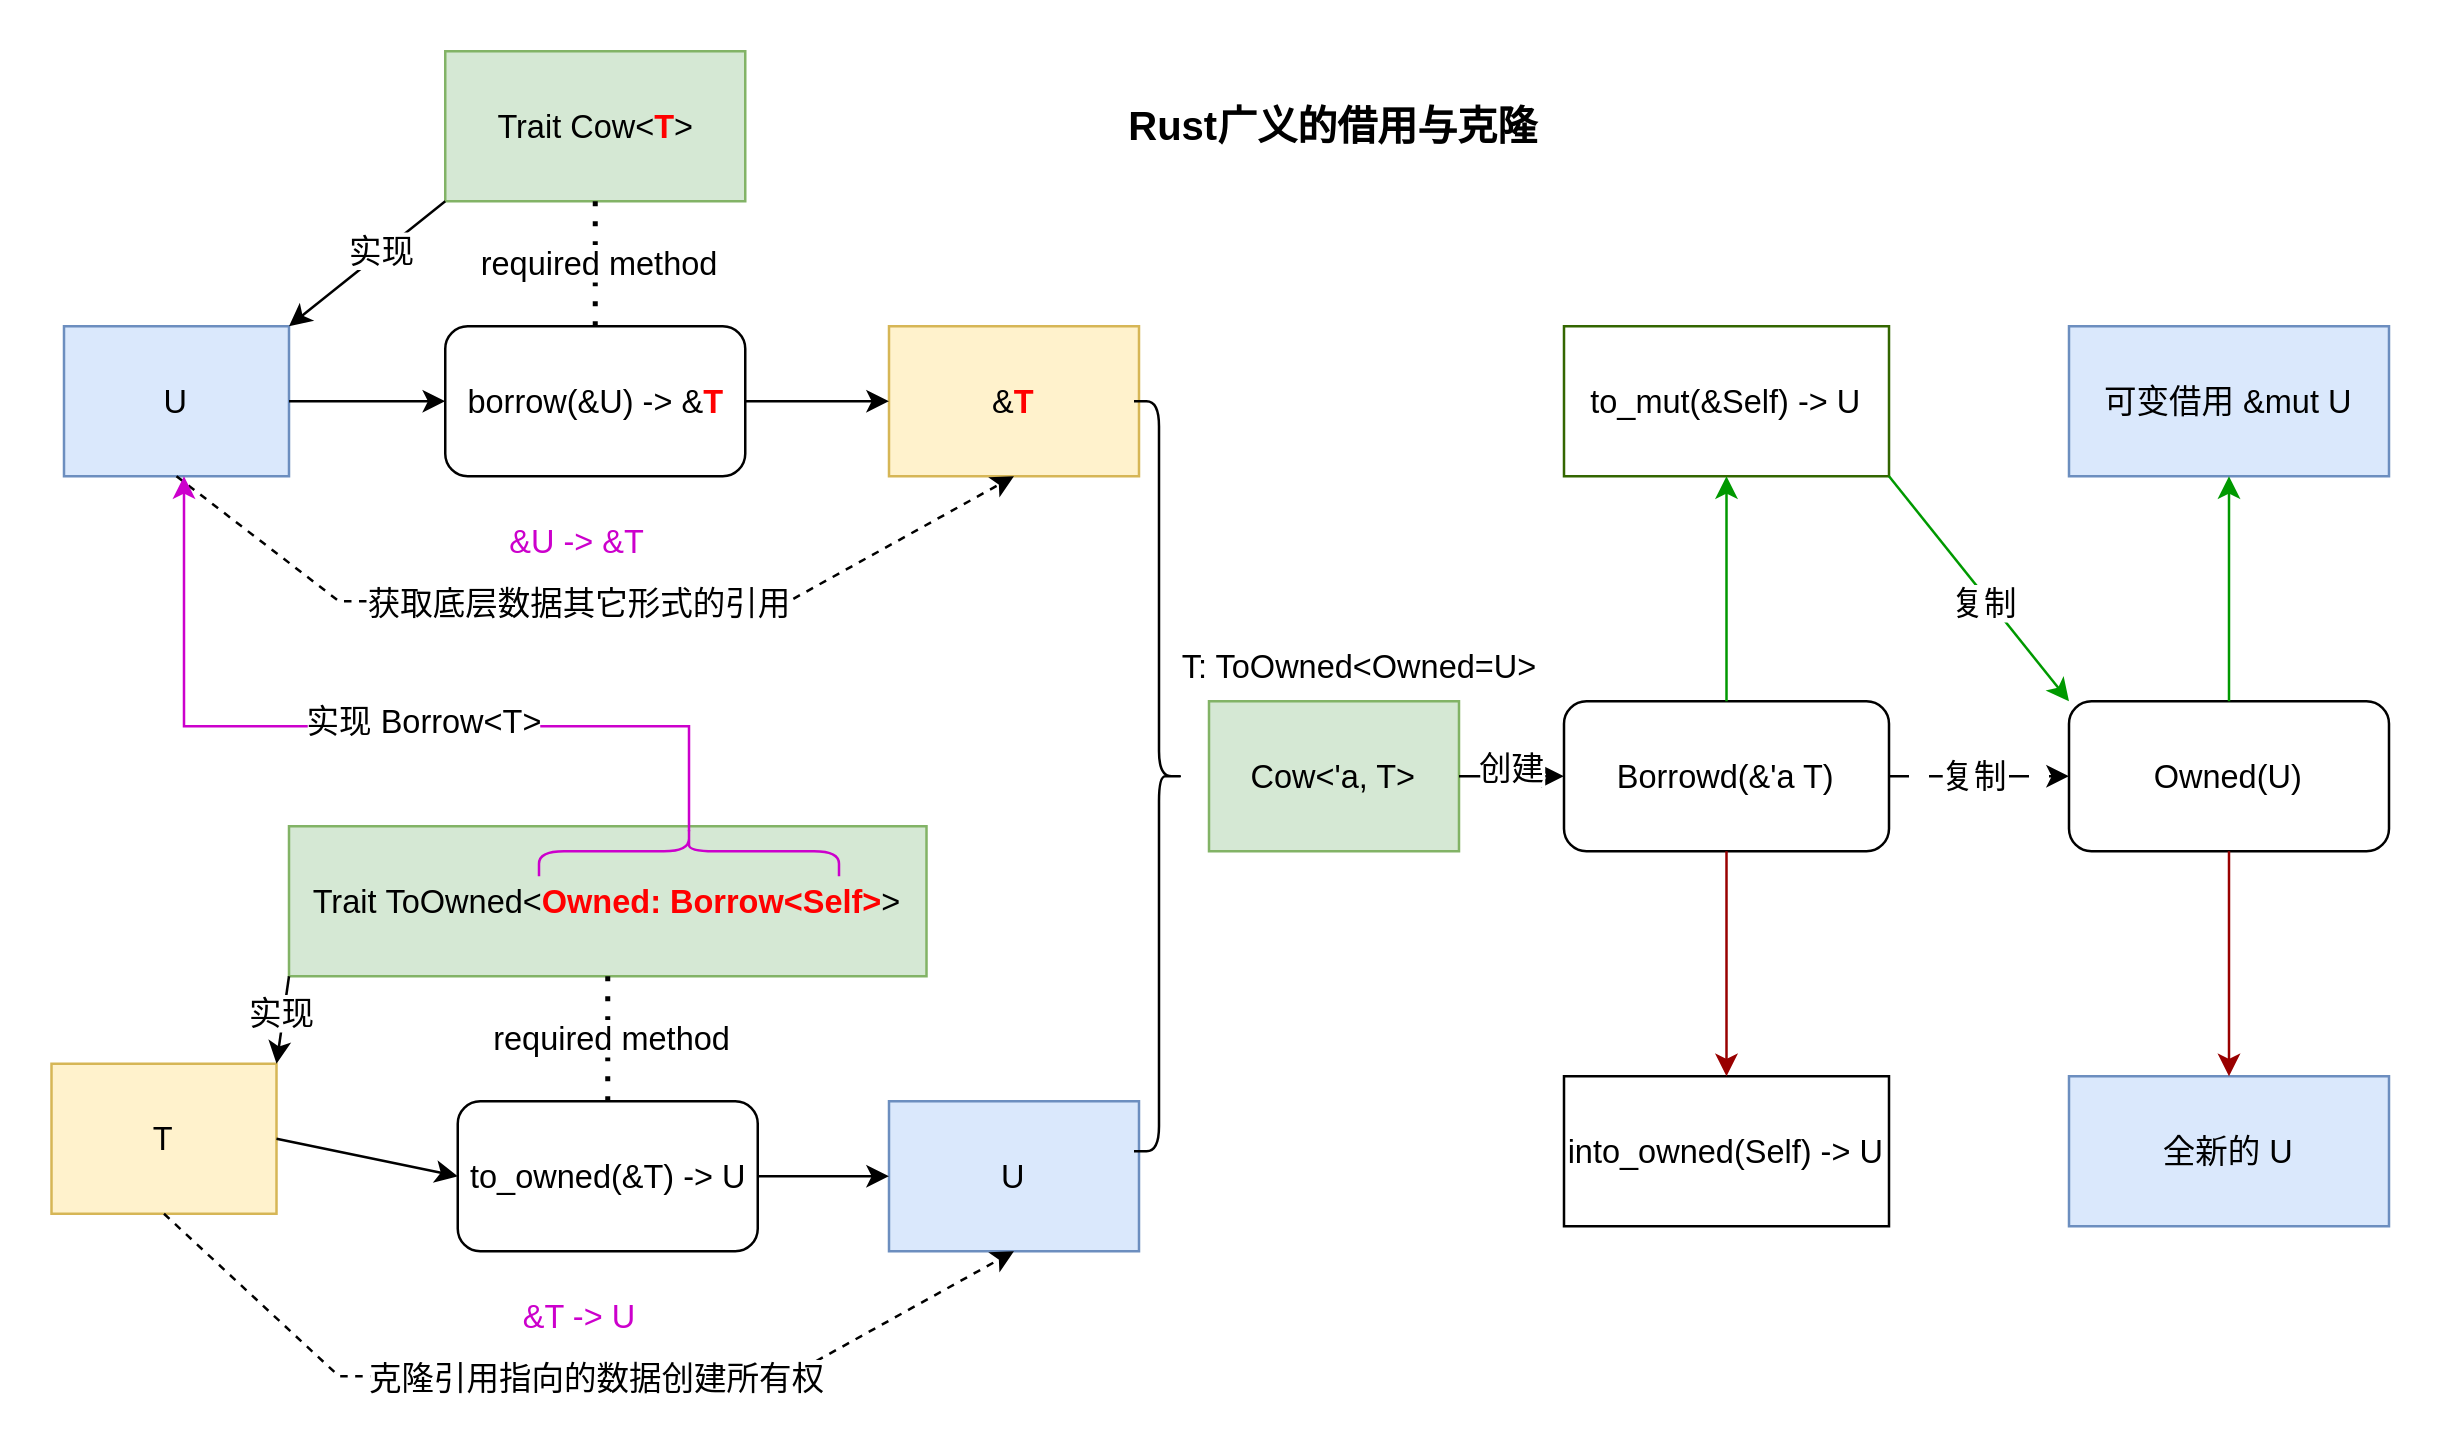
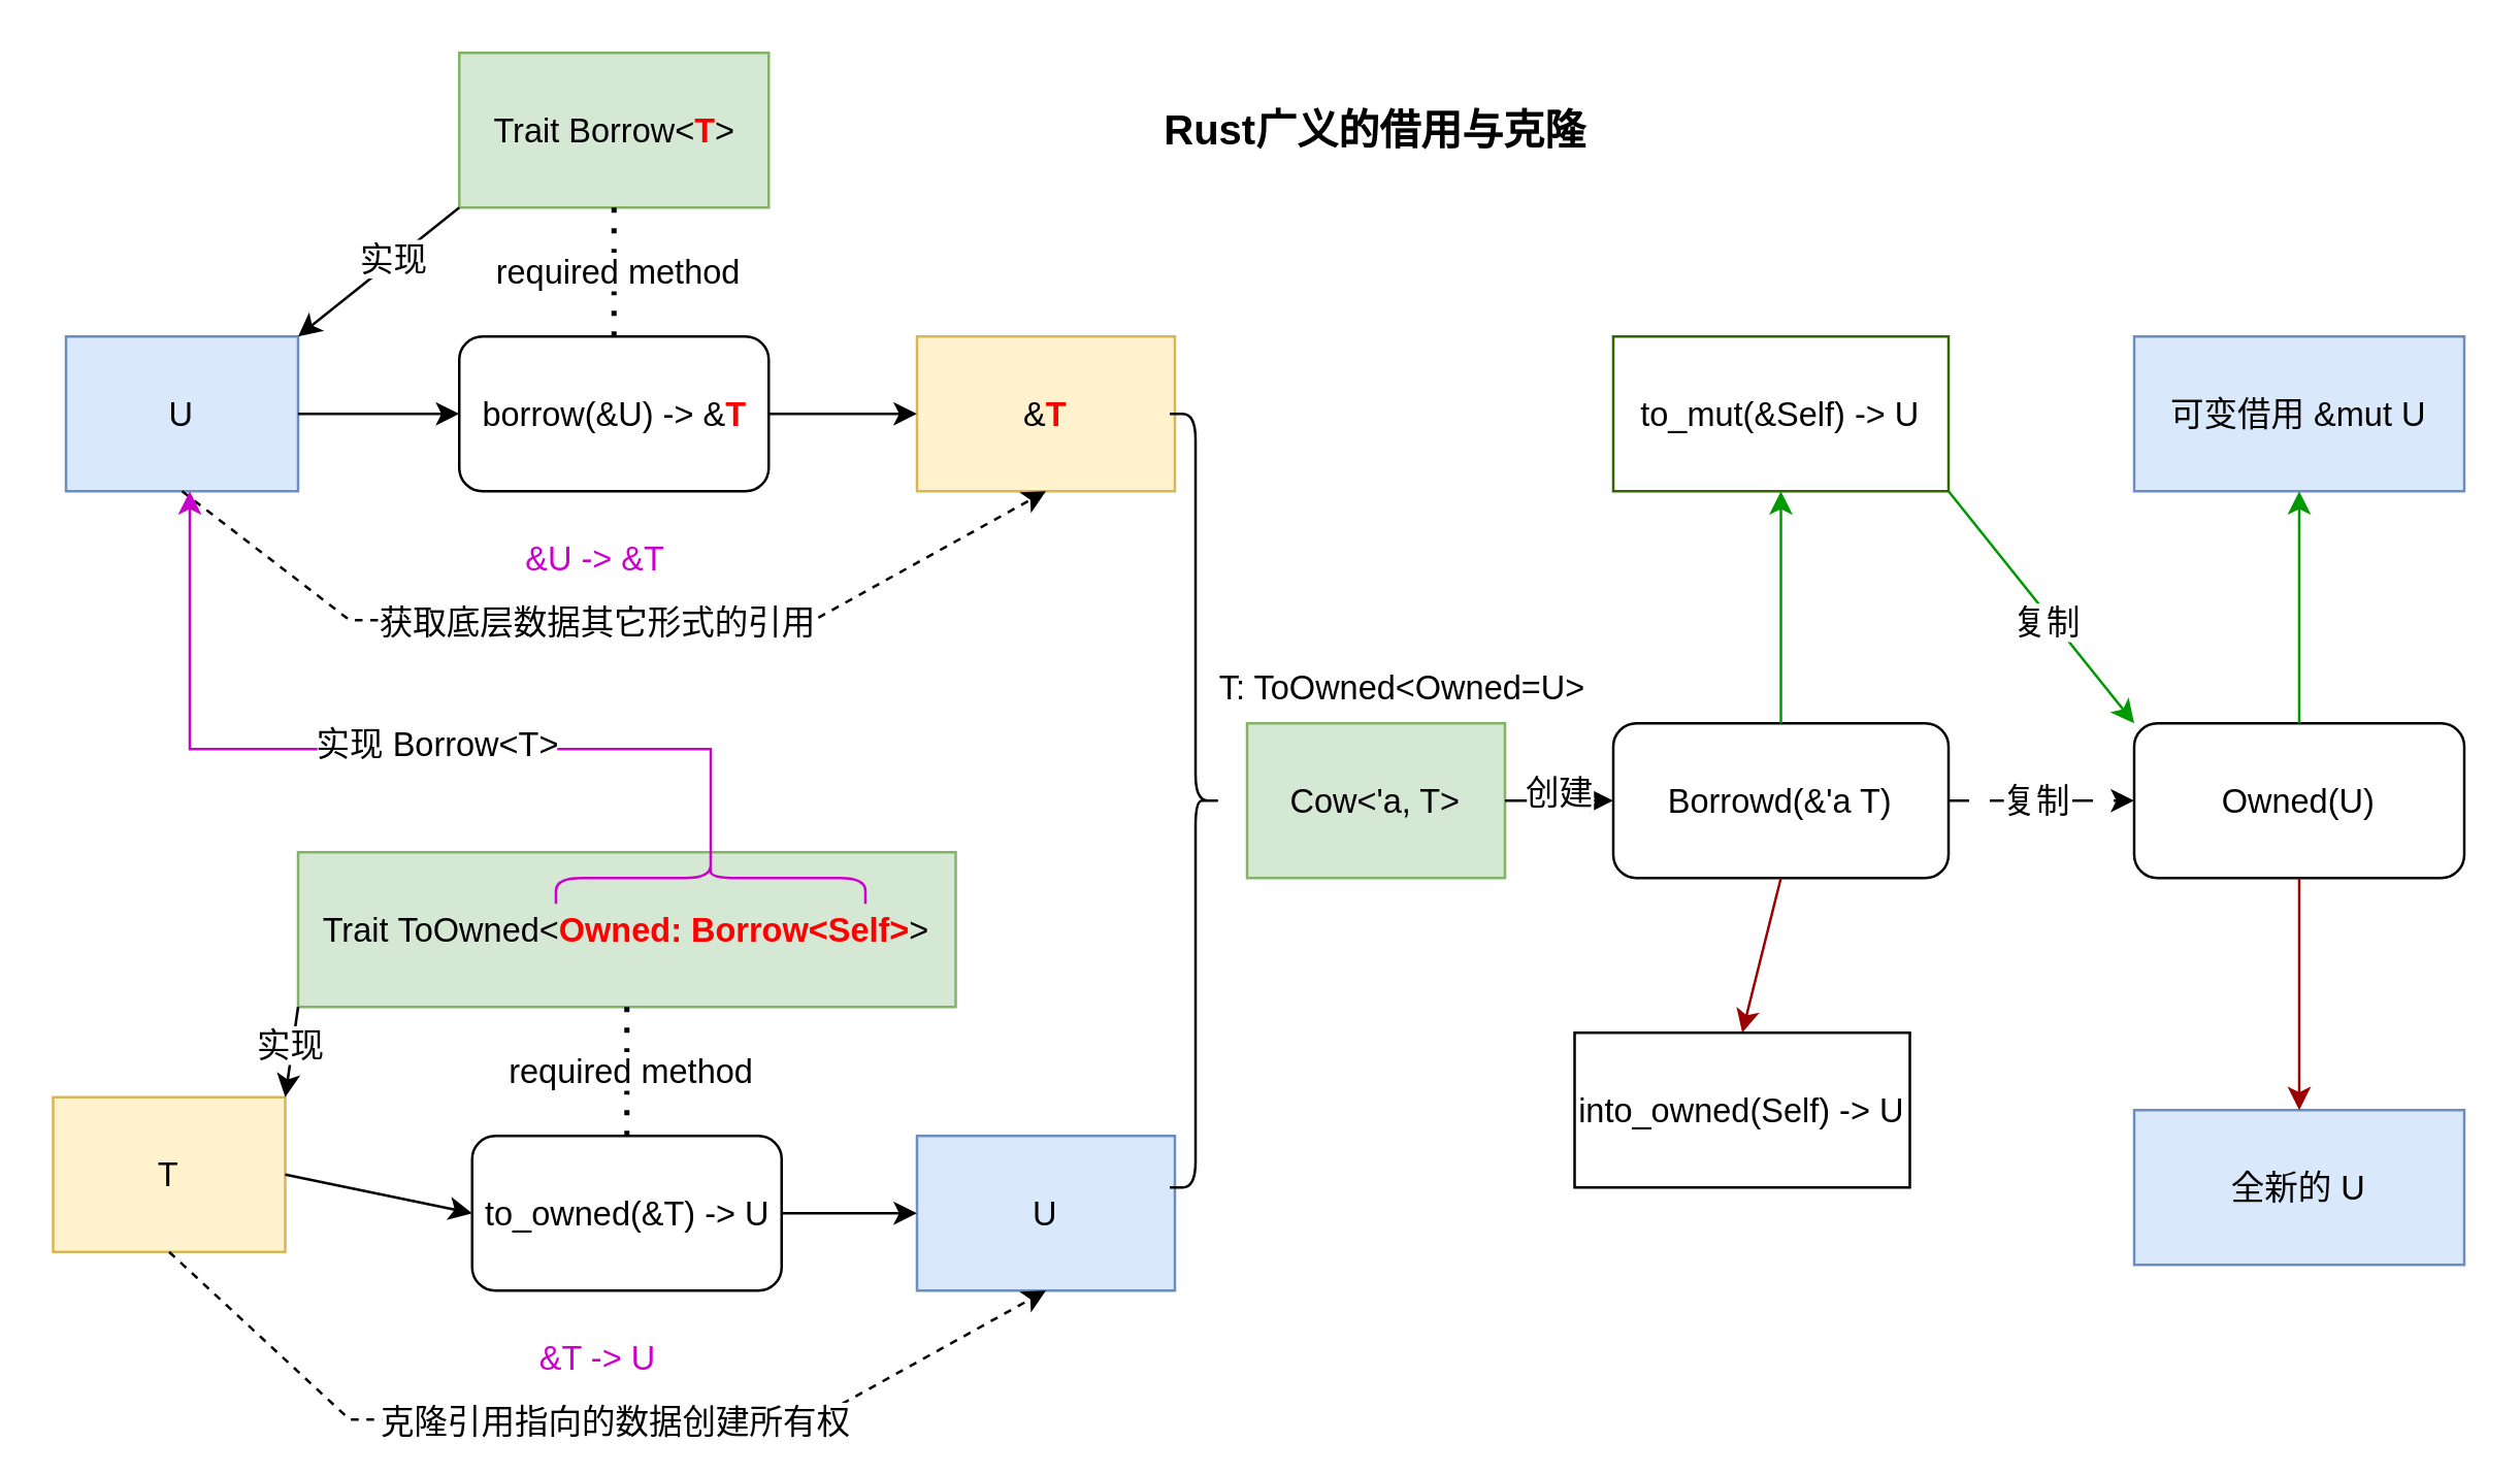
- <mxCell id="3" value="Trait Cow&amp;lt;&lt;b style=&quot;font-size: 13px;&quot;&gt;&lt;font color=&quot;#ff0000&quot; style=&quot;font-size: 13px;&quot;&gt;T&lt;/font&gt;&lt;/b&gt;&amp;gt;" style="rounded=0;whiteSpace=wrap;html=1;fillColor=#d5e8d4;strokeColor=#82b366;fontSize=13;" vertex="1" parent="1"><mxGeometry x="177.5" y="20" width="120" height="60" as="geometry" /></mxCell>
+ <mxCell id="3" value="Trait Borrow&amp;lt;&lt;b style=&quot;font-size: 13px;&quot;&gt;&lt;font color=&quot;#ff0000&quot; style=&quot;font-size: 13px;&quot;&gt;T&lt;/font&gt;&lt;/b&gt;&amp;gt;" style="rounded=0;whiteSpace=wrap;html=1;fillColor=#d5e8d4;strokeColor=#82b366;fontSize=13;" vertex="1" parent="1"><mxGeometry x="177.5" y="20" width="120" height="60" as="geometry" /></mxCell>
- <mxCell id="35" value="into_owned(Self) -&amp;gt; U" style="rounded=0;whiteSpace=wrap;html=1;fontSize=13;" vertex="1" parent="1"><mxGeometry x="625" y="430" width="130" height="60" as="geometry" /></mxCell>
+ <mxCell id="35" value="into_owned(Self) -&amp;gt; U" style="rounded=0;whiteSpace=wrap;html=1;fontSize=13;" vertex="1" parent="1"><mxGeometry x="610" y="400" width="130" height="60" as="geometry" /></mxCell>
